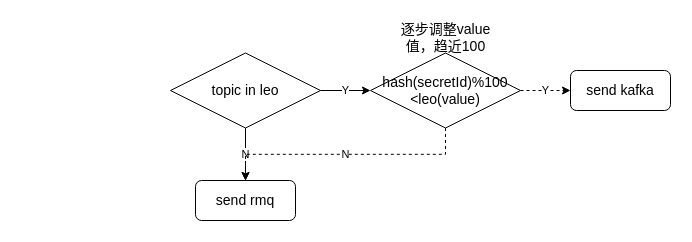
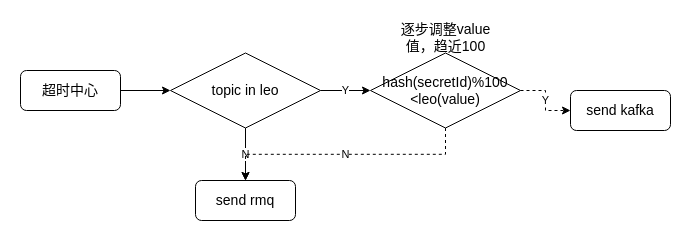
+ <mxCell id="3" value="&lt;font style=&quot;font-size: 14px&quot;&gt;超时中心&lt;/font&gt;" style="rounded=1;whiteSpace=wrap;html=1;" vertex="1" parent="1"><mxGeometry x="20" y="70" width="100" height="40" as="geometry" /></mxCell>
+ <mxCell id="2" style="edgeStyle=orthogonalEdgeStyle;rounded=0;orthogonalLoop=1;jettySize=auto;html=1;exitX=1;exitY=0.5;exitDx=0;exitDy=0;entryX=0;entryY=0.5;entryDx=0;entryDy=0;" edge="1" parent="1" source="3" target="6"><mxGeometry relative="1" as="geometry" /></mxCell>
- <mxCell id="11" value="&lt;font style=&quot;font-size: 14px&quot;&gt;send kafka&lt;/font&gt;" style="rounded=1;whiteSpace=wrap;html=1;" vertex="1" parent="1"><mxGeometry x="570" y="70" width="100" height="40" as="geometry" /></mxCell>
+ <mxCell id="11" value="&lt;font style=&quot;font-size: 14px&quot;&gt;send kafka&lt;/font&gt;" style="rounded=1;whiteSpace=wrap;html=1;" vertex="1" parent="1"><mxGeometry x="570" y="90" width="100" height="40" as="geometry" /></mxCell>
